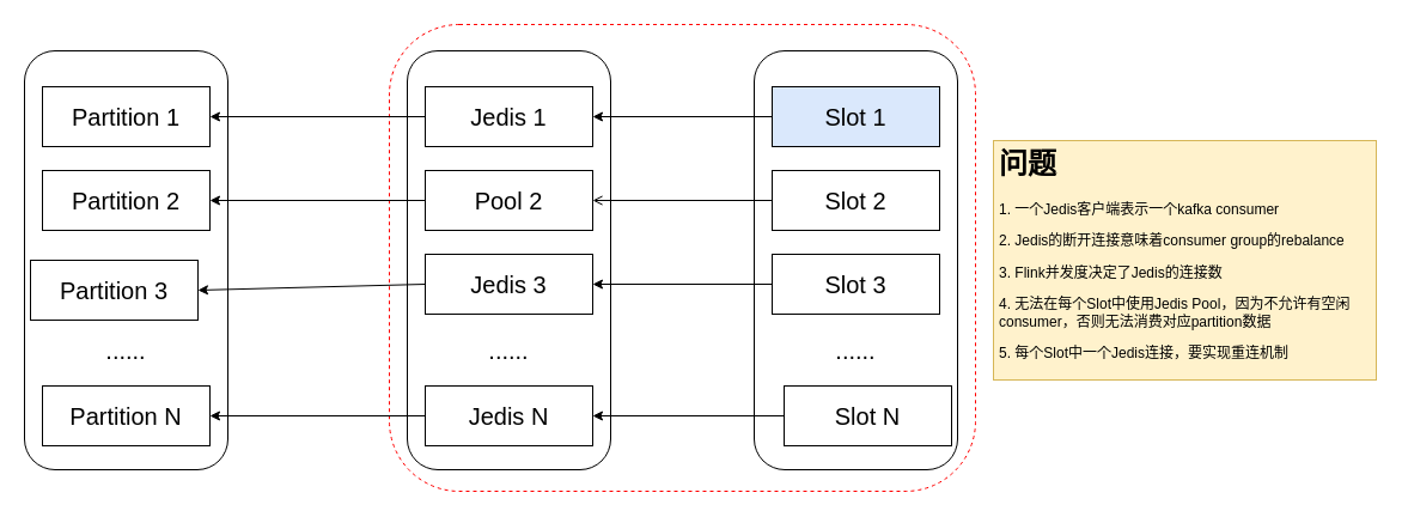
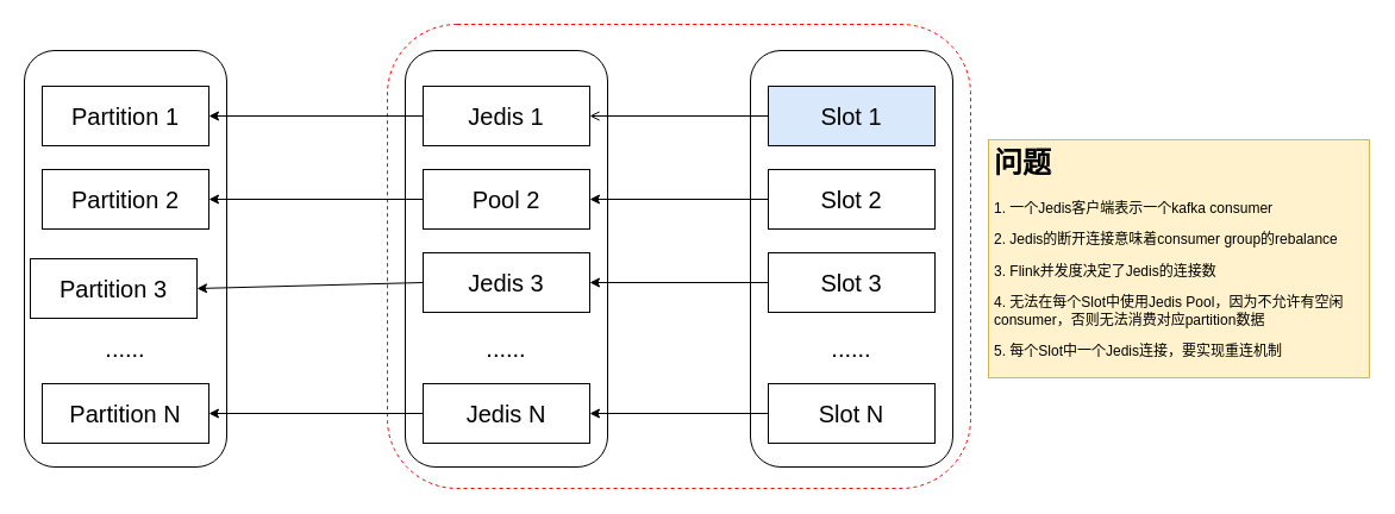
- <mxCell id="28" value="" style="endArrow=classic;html=1;entryX=1;entryY=0.5;entryDx=0;entryDy=0;exitX=0;exitY=0.5;exitDx=0;exitDy=0;" edge="1" parent="1" source="23" target="12"><mxGeometry width="50" height="50" relative="1" as="geometry"><mxPoint x="780" y="-8" as="sourcePoint" /><mxPoint x="600" y="-8" as="targetPoint" /></mxGeometry></mxCell>
+ <mxCell id="28" value="" style="endArrow=open;html=1;entryX=1;entryY=0.5;entryDx=0;entryDy=0;exitX=0;exitY=0.5;exitDx=0;exitDy=0;" edge="1" parent="1" source="23" target="12"><mxGeometry width="50" height="50" relative="1" as="geometry"><mxPoint x="780" y="-8" as="sourcePoint" /><mxPoint x="600" y="-8" as="targetPoint" /></mxGeometry></mxCell>
- <mxCell id="29" value="" style="endArrow=open;html=1;entryX=1;entryY=0.5;entryDx=0;entryDy=0;" edge="1" parent="1" source="24" target="13"><mxGeometry width="50" height="50" relative="1" as="geometry"><mxPoint x="655" y="107" as="sourcePoint" /><mxPoint x="505" y="107" as="targetPoint" /></mxGeometry></mxCell>
+ <mxCell id="29" value="" style="endArrow=classic;html=1;entryX=1;entryY=0.5;entryDx=0;entryDy=0;" edge="1" parent="1" source="24" target="13"><mxGeometry width="50" height="50" relative="1" as="geometry"><mxPoint x="655" y="107" as="sourcePoint" /><mxPoint x="505" y="107" as="targetPoint" /></mxGeometry></mxCell>
- <mxCell id="26" value="&lt;font style=&quot;font-size: 20px&quot;&gt;Slot&amp;nbsp;N&lt;/font&gt;" style="rounded=0;whiteSpace=wrap;html=1;" vertex="1" parent="21"><mxGeometry x="25" y="280" width="140" height="50" as="geometry" /></mxCell>
+ <mxCell id="26" value="&lt;font style=&quot;font-size: 20px&quot;&gt;Slot&amp;nbsp;N&lt;/font&gt;" style="rounded=0;whiteSpace=wrap;html=1;" vertex="1" parent="21"><mxGeometry x="15" y="280" width="140" height="50" as="geometry" /></mxCell>
